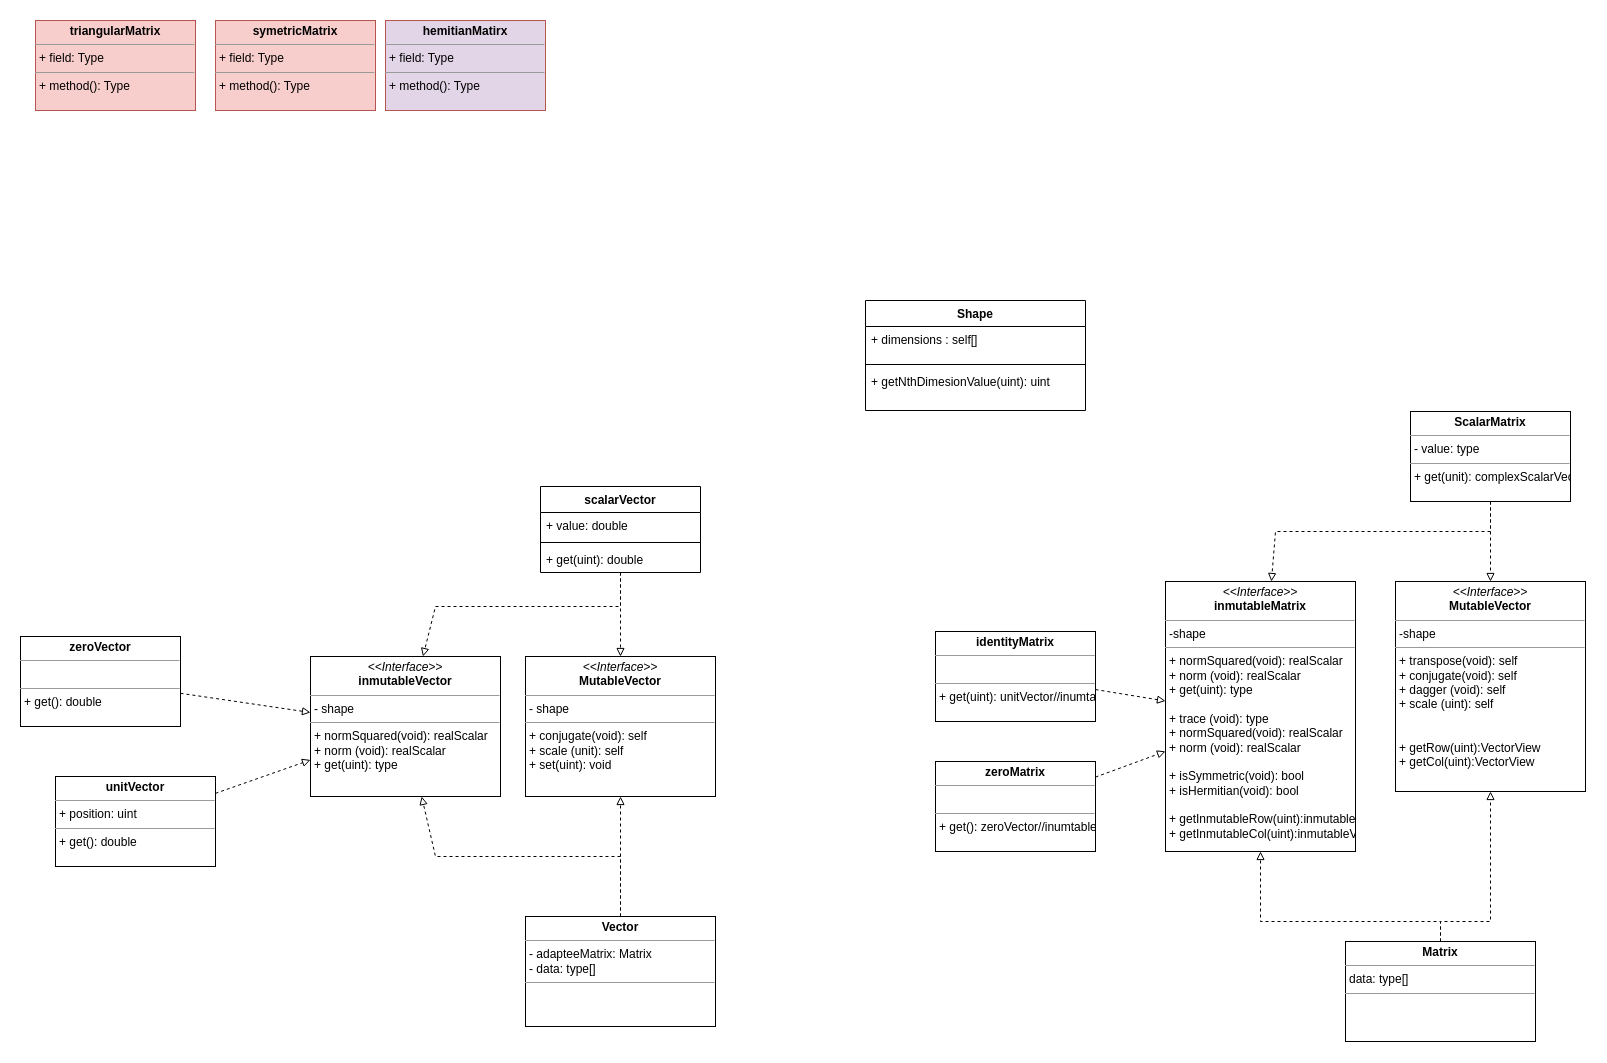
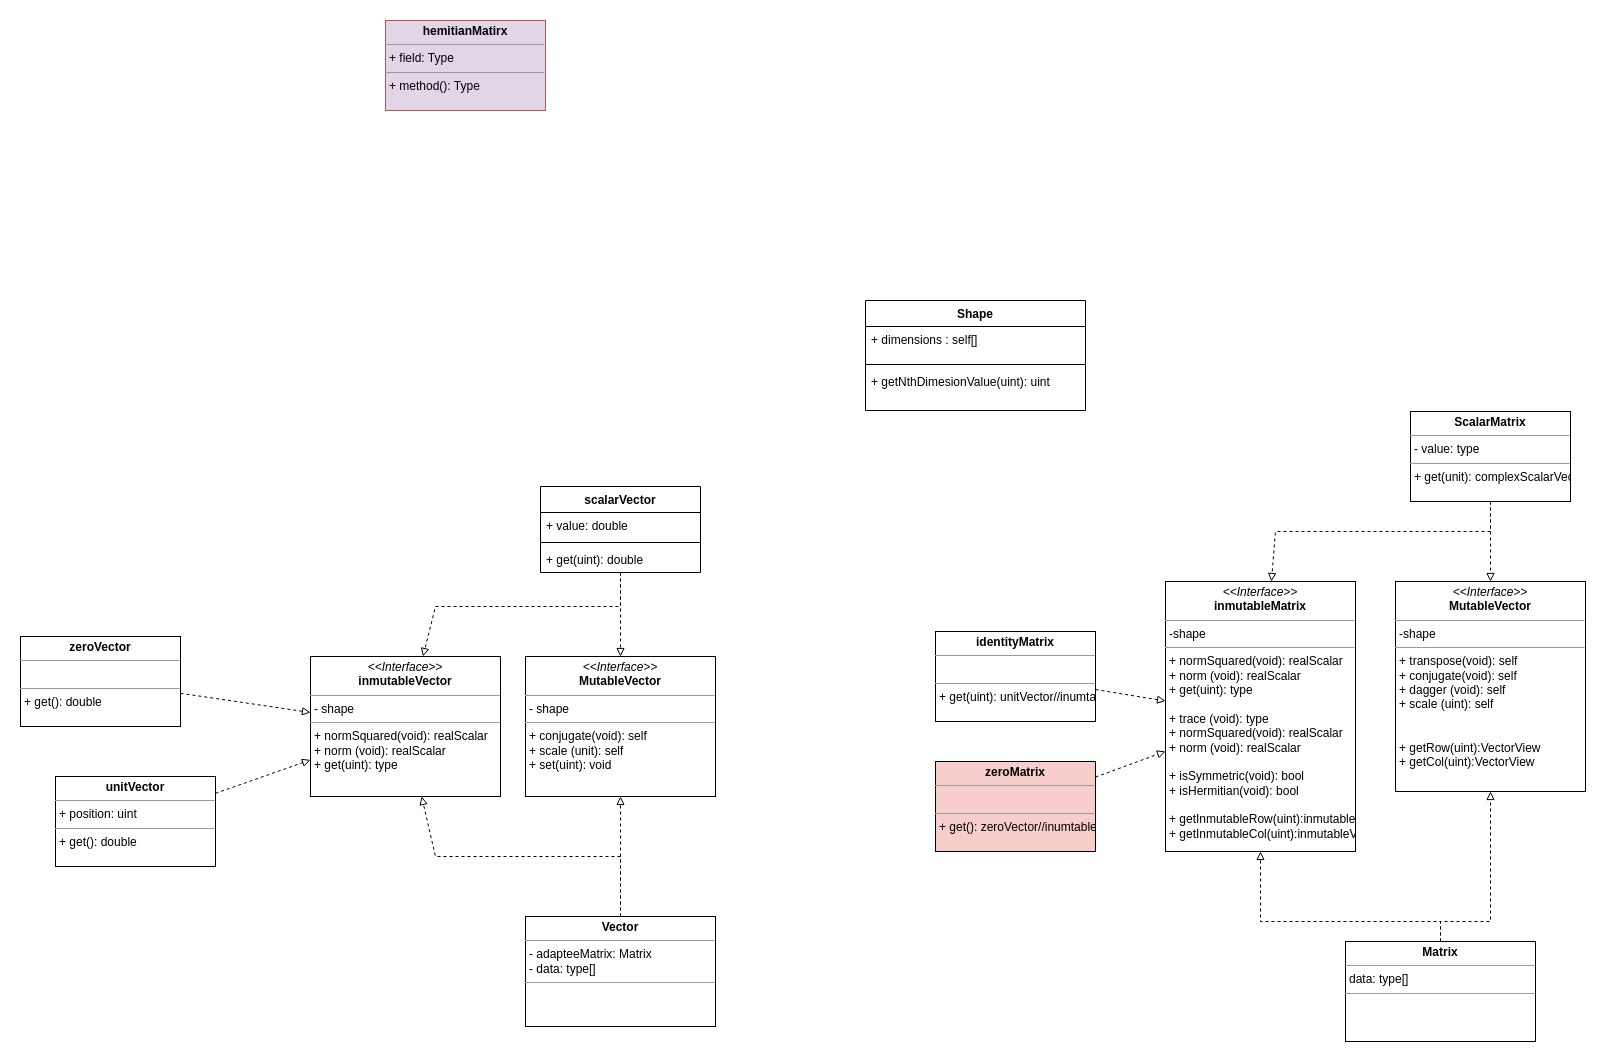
- <mxCell id="33" value="&lt;p style=&quot;margin: 0px ; margin-top: 4px ; text-align: center&quot;&gt;&lt;b&gt;triangularMatrix&lt;/b&gt;&lt;/p&gt;&lt;hr size=&quot;1&quot;&gt;&lt;p style=&quot;margin: 0px ; margin-left: 4px&quot;&gt;+ field: Type&lt;/p&gt;&lt;hr size=&quot;1&quot;&gt;&lt;p style=&quot;margin: 0px ; margin-left: 4px&quot;&gt;+ method(): Type&lt;/p&gt;" style="verticalAlign=top;align=left;overflow=fill;fontSize=12;fontFamily=Helvetica;html=1;fillColor=#f8cecc;strokeColor=#b85450;" vertex="1" parent="1"><mxGeometry x="35" y="20" width="160" height="90" as="geometry" /></mxCell>
- <mxCell id="34" value="&lt;p style=&quot;margin: 0px ; margin-top: 4px ; text-align: center&quot;&gt;&lt;b&gt;symetricMatrix&lt;/b&gt;&lt;/p&gt;&lt;hr size=&quot;1&quot;&gt;&lt;p style=&quot;margin: 0px ; margin-left: 4px&quot;&gt;+ field: Type&lt;/p&gt;&lt;hr size=&quot;1&quot;&gt;&lt;p style=&quot;margin: 0px ; margin-left: 4px&quot;&gt;+ method(): Type&lt;/p&gt;" style="verticalAlign=top;align=left;overflow=fill;fontSize=12;fontFamily=Helvetica;html=1;fillColor=#f8cecc;strokeColor=#b85450;" vertex="1" parent="1"><mxGeometry x="215" y="20" width="160" height="90" as="geometry" /></mxCell>
- <mxCell id="30" value="&lt;p style=&quot;margin: 0px ; margin-top: 4px ; text-align: center&quot;&gt;&lt;b&gt;zeroMatrix&lt;/b&gt;&lt;/p&gt;&lt;hr size=&quot;1&quot;&gt;&lt;p style=&quot;margin: 0px ; margin-left: 4px&quot;&gt;&lt;br&gt;&lt;/p&gt;&lt;hr size=&quot;1&quot;&gt;&lt;p style=&quot;margin: 0px ; margin-left: 4px&quot;&gt;+ get(): zeroVector//inumtableVector&lt;/p&gt;" style="verticalAlign=top;align=left;overflow=fill;fontSize=12;fontFamily=Helvetica;html=1;" vertex="1" parent="1"><mxGeometry x="935" y="761" width="160" height="90" as="geometry" /></mxCell>
+ <mxCell id="30" value="&lt;p style=&quot;margin: 0px ; margin-top: 4px ; text-align: center&quot;&gt;&lt;b&gt;zeroMatrix&lt;/b&gt;&lt;/p&gt;&lt;hr size=&quot;1&quot;&gt;&lt;p style=&quot;margin: 0px ; margin-left: 4px&quot;&gt;&lt;br&gt;&lt;/p&gt;&lt;hr size=&quot;1&quot;&gt;&lt;p style=&quot;margin: 0px ; margin-left: 4px&quot;&gt;+ get(): zeroVector//inumtableVector&lt;/p&gt;" style="verticalAlign=top;align=left;overflow=fill;fontSize=12;fontFamily=Helvetica;html=1;fillColor=#f8cecc;" vertex="1" parent="1"><mxGeometry x="935" y="761" width="160" height="90" as="geometry" /></mxCell>
